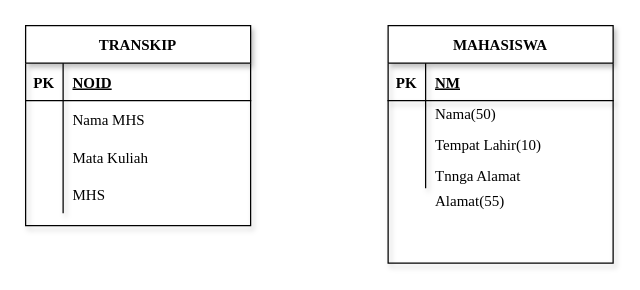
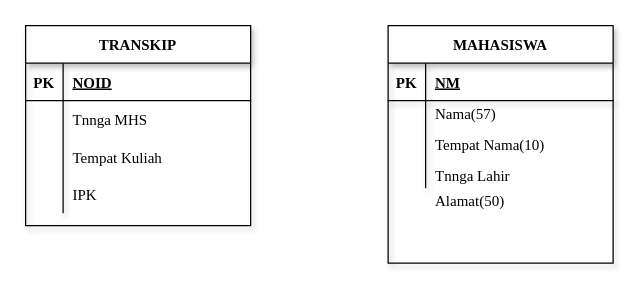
- <mxCell id="21" value="Nama(50)" style="shape=partialRectangle;connectable=0;fillColor=none;top=0;left=0;bottom=0;right=0;align=left;spacingLeft=6;overflow=hidden;shadow=1;fontFamily=Verdana;" vertex="1" parent="19"><mxGeometry x="30" width="150" height="20" as="geometry"><mxRectangle width="150" height="20" as="alternateBounds" /></mxGeometry></mxCell>
+ <mxCell id="21" value="Nama(57)" style="shape=partialRectangle;connectable=0;fillColor=none;top=0;left=0;bottom=0;right=0;align=left;spacingLeft=6;overflow=hidden;shadow=1;fontFamily=Verdana;" vertex="1" parent="19"><mxGeometry x="30" width="150" height="20" as="geometry"><mxRectangle width="150" height="20" as="alternateBounds" /></mxGeometry></mxCell>
- <mxCell id="8" value="Nama MHS" style="shape=partialRectangle;connectable=0;fillColor=none;top=0;left=0;bottom=0;right=0;align=left;spacingLeft=6;overflow=hidden;fontFamily=Verdana;" vertex="1" parent="6"><mxGeometry x="30" width="150" height="30" as="geometry"><mxRectangle width="150" height="30" as="alternateBounds" /></mxGeometry></mxCell>
+ <mxCell id="8" value="Tnnga MHS" style="shape=partialRectangle;connectable=0;fillColor=none;top=0;left=0;bottom=0;right=0;align=left;spacingLeft=6;overflow=hidden;fontFamily=Verdana;" vertex="1" parent="6"><mxGeometry x="30" width="150" height="30" as="geometry"><mxRectangle width="150" height="30" as="alternateBounds" /></mxGeometry></mxCell>
- <mxCell id="24" value="Tempat Lahir(10)" style="shape=partialRectangle;connectable=0;fillColor=none;top=0;left=0;bottom=0;right=0;align=left;spacingLeft=6;overflow=hidden;shadow=1;fontFamily=Verdana;" vertex="1" parent="22"><mxGeometry x="30" width="150" height="30" as="geometry"><mxRectangle width="150" height="30" as="alternateBounds" /></mxGeometry></mxCell>
+ <mxCell id="24" value="Tempat Nama(10)" style="shape=partialRectangle;connectable=0;fillColor=none;top=0;left=0;bottom=0;right=0;align=left;spacingLeft=6;overflow=hidden;shadow=1;fontFamily=Verdana;" vertex="1" parent="22"><mxGeometry x="30" width="150" height="30" as="geometry"><mxRectangle width="150" height="30" as="alternateBounds" /></mxGeometry></mxCell>
- <mxCell id="11" value="Mata Kuliah" style="shape=partialRectangle;connectable=0;fillColor=none;top=0;left=0;bottom=0;right=0;align=left;spacingLeft=6;overflow=hidden;fontFamily=Verdana;" vertex="1" parent="9"><mxGeometry x="30" width="150" height="30" as="geometry"><mxRectangle width="150" height="30" as="alternateBounds" /></mxGeometry></mxCell>
+ <mxCell id="11" value="Tempat Kuliah" style="shape=partialRectangle;connectable=0;fillColor=none;top=0;left=0;bottom=0;right=0;align=left;spacingLeft=6;overflow=hidden;fontFamily=Verdana;" vertex="1" parent="9"><mxGeometry x="30" width="150" height="30" as="geometry"><mxRectangle width="150" height="30" as="alternateBounds" /></mxGeometry></mxCell>
- <mxCell id="27" value="Tnnga Alamat " style="shape=partialRectangle;connectable=0;fillColor=none;top=0;left=0;bottom=0;right=0;align=left;spacingLeft=6;overflow=hidden;shadow=1;fontFamily=Verdana;" vertex="1" parent="25"><mxGeometry x="30" width="150" height="20" as="geometry"><mxRectangle width="150" height="20" as="alternateBounds" /></mxGeometry></mxCell>
+ <mxCell id="27" value="Tnnga Lahir " style="shape=partialRectangle;connectable=0;fillColor=none;top=0;left=0;bottom=0;right=0;align=left;spacingLeft=6;overflow=hidden;shadow=1;fontFamily=Verdana;" vertex="1" parent="25"><mxGeometry x="30" width="150" height="20" as="geometry"><mxRectangle width="150" height="20" as="alternateBounds" /></mxGeometry></mxCell>
- <mxCell id="14" value="MHS" style="shape=partialRectangle;connectable=0;fillColor=none;top=0;left=0;bottom=0;right=0;align=left;spacingLeft=6;overflow=hidden;fontFamily=Verdana;" vertex="1" parent="12"><mxGeometry x="30" width="150" height="30" as="geometry"><mxRectangle width="150" height="30" as="alternateBounds" /></mxGeometry></mxCell>
+ <mxCell id="14" value="IPK" style="shape=partialRectangle;connectable=0;fillColor=none;top=0;left=0;bottom=0;right=0;align=left;spacingLeft=6;overflow=hidden;fontFamily=Verdana;" vertex="1" parent="12"><mxGeometry x="30" width="150" height="30" as="geometry"><mxRectangle width="150" height="30" as="alternateBounds" /></mxGeometry></mxCell>
- <mxCell id="30" value="Alamat(55)" style="shape=partialRectangle;connectable=0;fillColor=none;top=0;left=0;bottom=0;right=0;align=left;spacingLeft=6;overflow=hidden;shadow=1;fontFamily=Verdana;" vertex="1" parent="28"><mxGeometry x="30" width="150" height="20" as="geometry"><mxRectangle width="150" height="20" as="alternateBounds" /></mxGeometry></mxCell>
+ <mxCell id="30" value="Alamat(50)" style="shape=partialRectangle;connectable=0;fillColor=none;top=0;left=0;bottom=0;right=0;align=left;spacingLeft=6;overflow=hidden;shadow=1;fontFamily=Verdana;" vertex="1" parent="28"><mxGeometry x="30" width="150" height="20" as="geometry"><mxRectangle width="150" height="20" as="alternateBounds" /></mxGeometry></mxCell>
